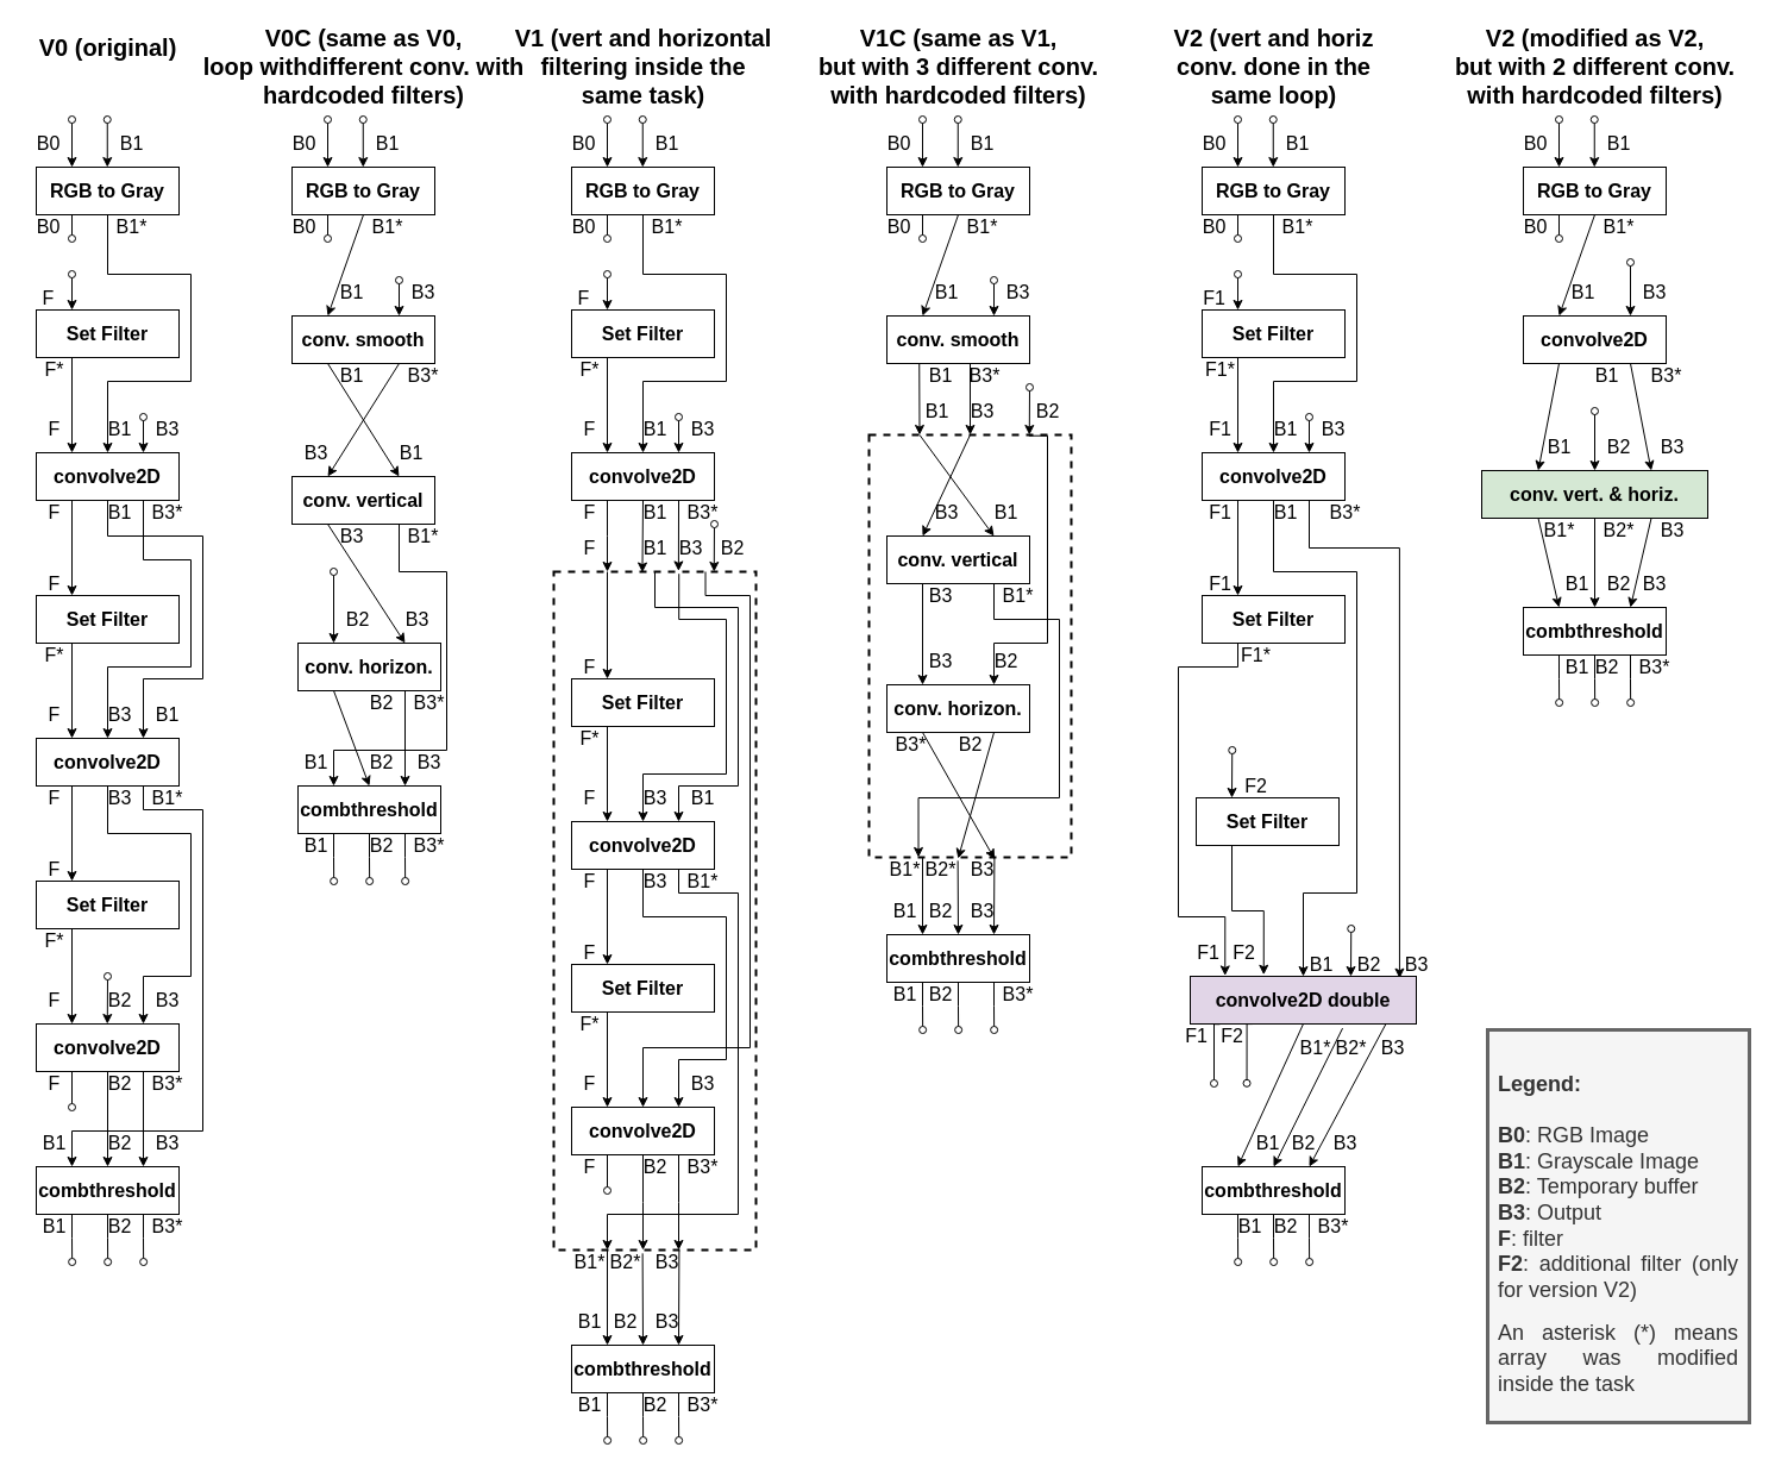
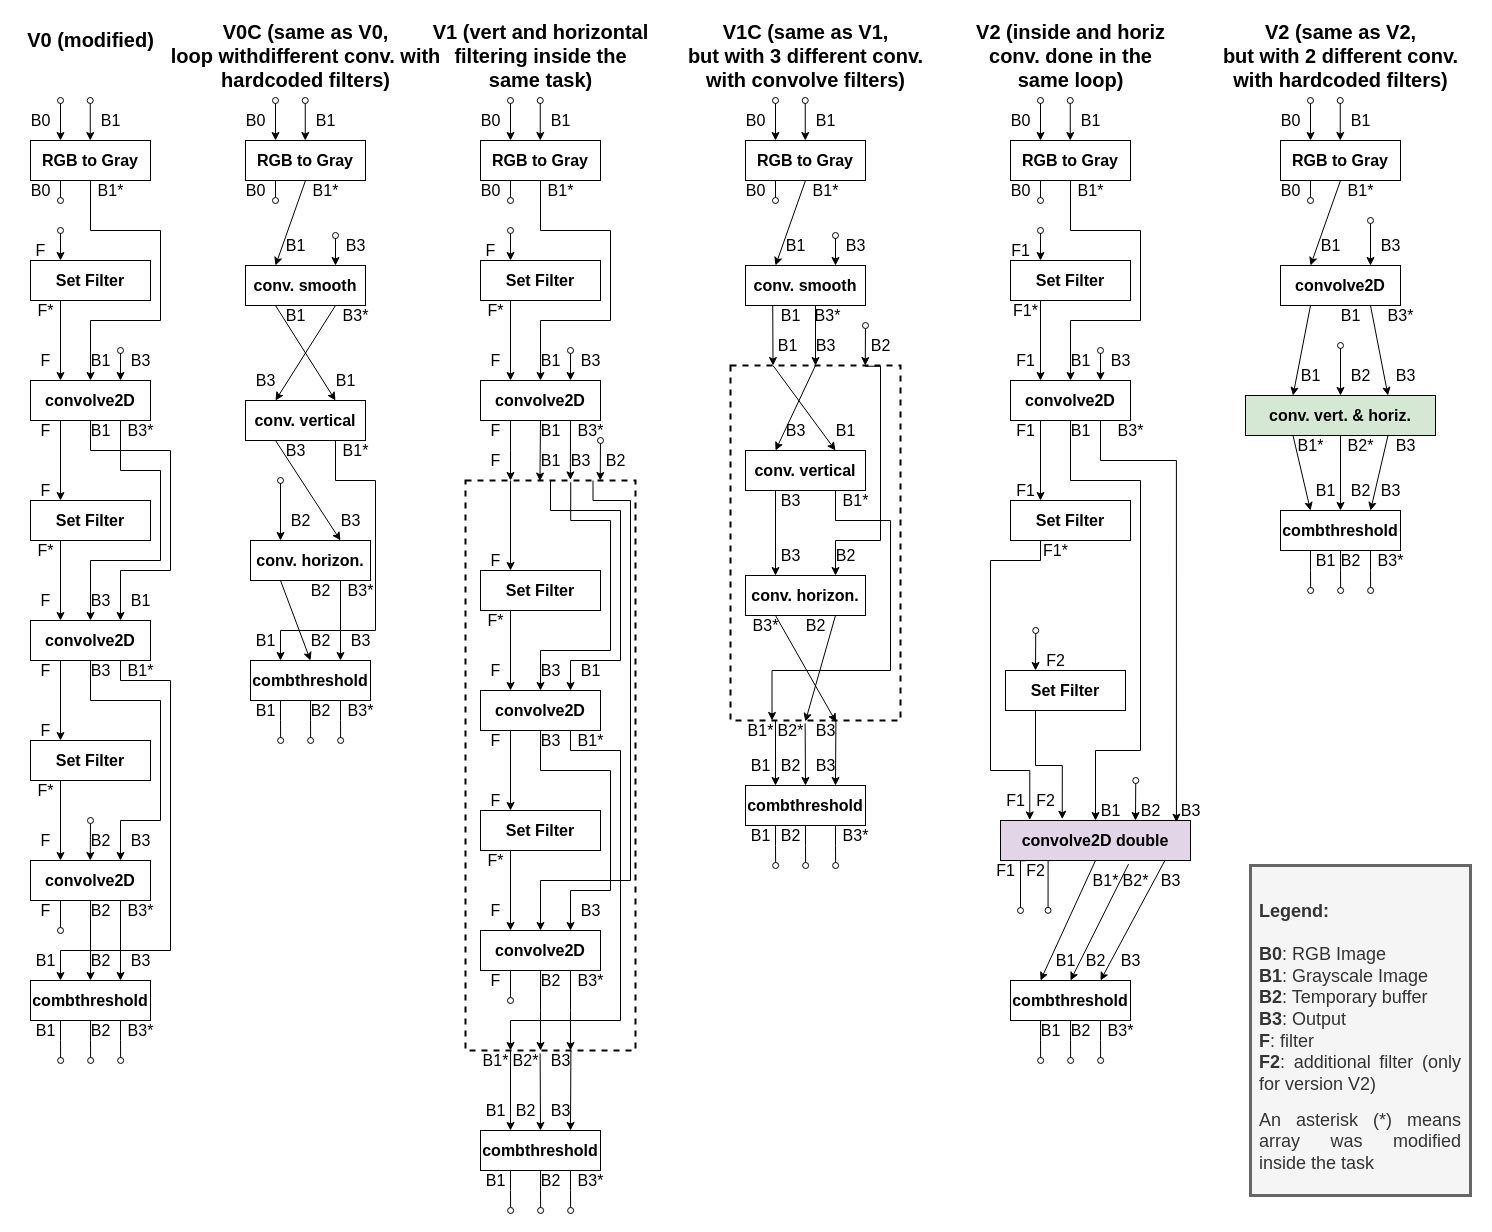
- <mxCell id="237" value="&lt;b style=&quot;font-size: 20px;&quot;&gt;&lt;font style=&quot;font-size: 20px;&quot;&gt;V1C (same as V1, &lt;br&gt;but with 3 different conv. &lt;br&gt;with hardcoded filters)&lt;/font&gt;&lt;/b&gt;" style="text;html=1;align=center;verticalAlign=middle;resizable=0;points=[];autosize=1;strokeColor=none;fillColor=none;fontSize=16;" parent="1" vertex="1"><mxGeometry x="680" y="20" width="250" height="70" as="geometry" /></mxCell>
+ <mxCell id="237" value="&lt;b style=&quot;font-size: 20px;&quot;&gt;&lt;font style=&quot;font-size: 20px;&quot;&gt;V1C (same as V1, &lt;br&gt;but with 3 different conv. &lt;br&gt;with convolve filters)&lt;/font&gt;&lt;/b&gt;" style="text;html=1;align=center;verticalAlign=middle;resizable=0;points=[];autosize=1;strokeColor=none;fillColor=none;fontSize=16;" parent="1" vertex="1"><mxGeometry x="680" y="20" width="250" height="70" as="geometry" /></mxCell>
- <mxCell id="286" value="&lt;b&gt;&lt;font style=&quot;font-size: 20px;&quot;&gt;V2 (vert and horiz &lt;br&gt;conv. done in the &lt;br&gt;same loop)&lt;/font&gt;&lt;/b&gt;" style="text;html=1;align=center;verticalAlign=middle;resizable=0;points=[];autosize=1;strokeColor=none;fillColor=none;fontSize=16;" parent="1" vertex="1"><mxGeometry x="980" y="20" width="180" height="70" as="geometry" /></mxCell>
+ <mxCell id="286" value="&lt;b&gt;&lt;font style=&quot;font-size: 20px;&quot;&gt;V2 (inside and horiz &lt;br&gt;conv. done in the &lt;br&gt;same loop)&lt;/font&gt;&lt;/b&gt;" style="text;html=1;align=center;verticalAlign=middle;resizable=0;points=[];autosize=1;strokeColor=none;fillColor=none;fontSize=16;" parent="1" vertex="1"><mxGeometry x="980" y="20" width="180" height="70" as="geometry" /></mxCell>
- <mxCell id="335" value="&lt;b&gt;&lt;font style=&quot;font-size: 20px;&quot;&gt;V2 (modified as V2, &lt;br&gt;but with 2 different conv. &lt;br&gt;with hardcoded filters)&lt;/font&gt;&lt;/b&gt;" style="text;html=1;align=center;verticalAlign=middle;resizable=0;points=[];autosize=1;strokeColor=none;fillColor=none;fontSize=16;" parent="1" vertex="1"><mxGeometry x="1215" y="20" width="250" height="70" as="geometry" /></mxCell>
+ <mxCell id="335" value="&lt;b&gt;&lt;font style=&quot;font-size: 20px;&quot;&gt;V2 (same as V2, &lt;br&gt;but with 2 different conv. &lt;br&gt;with hardcoded filters)&lt;/font&gt;&lt;/b&gt;" style="text;html=1;align=center;verticalAlign=middle;resizable=0;points=[];autosize=1;strokeColor=none;fillColor=none;fontSize=16;" parent="1" vertex="1"><mxGeometry x="1215" y="20" width="250" height="70" as="geometry" /></mxCell>
- <mxCell id="72" value="&lt;b&gt;&lt;font style=&quot;font-size: 20px;&quot;&gt;V0 (original)&lt;br&gt;&lt;br&gt;&lt;br&gt;&lt;br&gt;&lt;/font&gt;&lt;/b&gt;" style="text;html=1;align=center;verticalAlign=middle;resizable=0;points=[];autosize=1;strokeColor=none;fillColor=none;fontSize=16;" parent="1" vertex="1"><mxGeometry x="25" y="30" width="130" height="90" as="geometry" /></mxCell>
+ <mxCell id="72" value="&lt;b&gt;&lt;font style=&quot;font-size: 20px;&quot;&gt;V0 (modified)&lt;br&gt;&lt;br&gt;&lt;br&gt;&lt;br&gt;&lt;/font&gt;&lt;/b&gt;" style="text;html=1;align=center;verticalAlign=middle;resizable=0;points=[];autosize=1;strokeColor=none;fillColor=none;fontSize=16;" parent="1" vertex="1"><mxGeometry x="25" y="30" width="130" height="90" as="geometry" /></mxCell>
